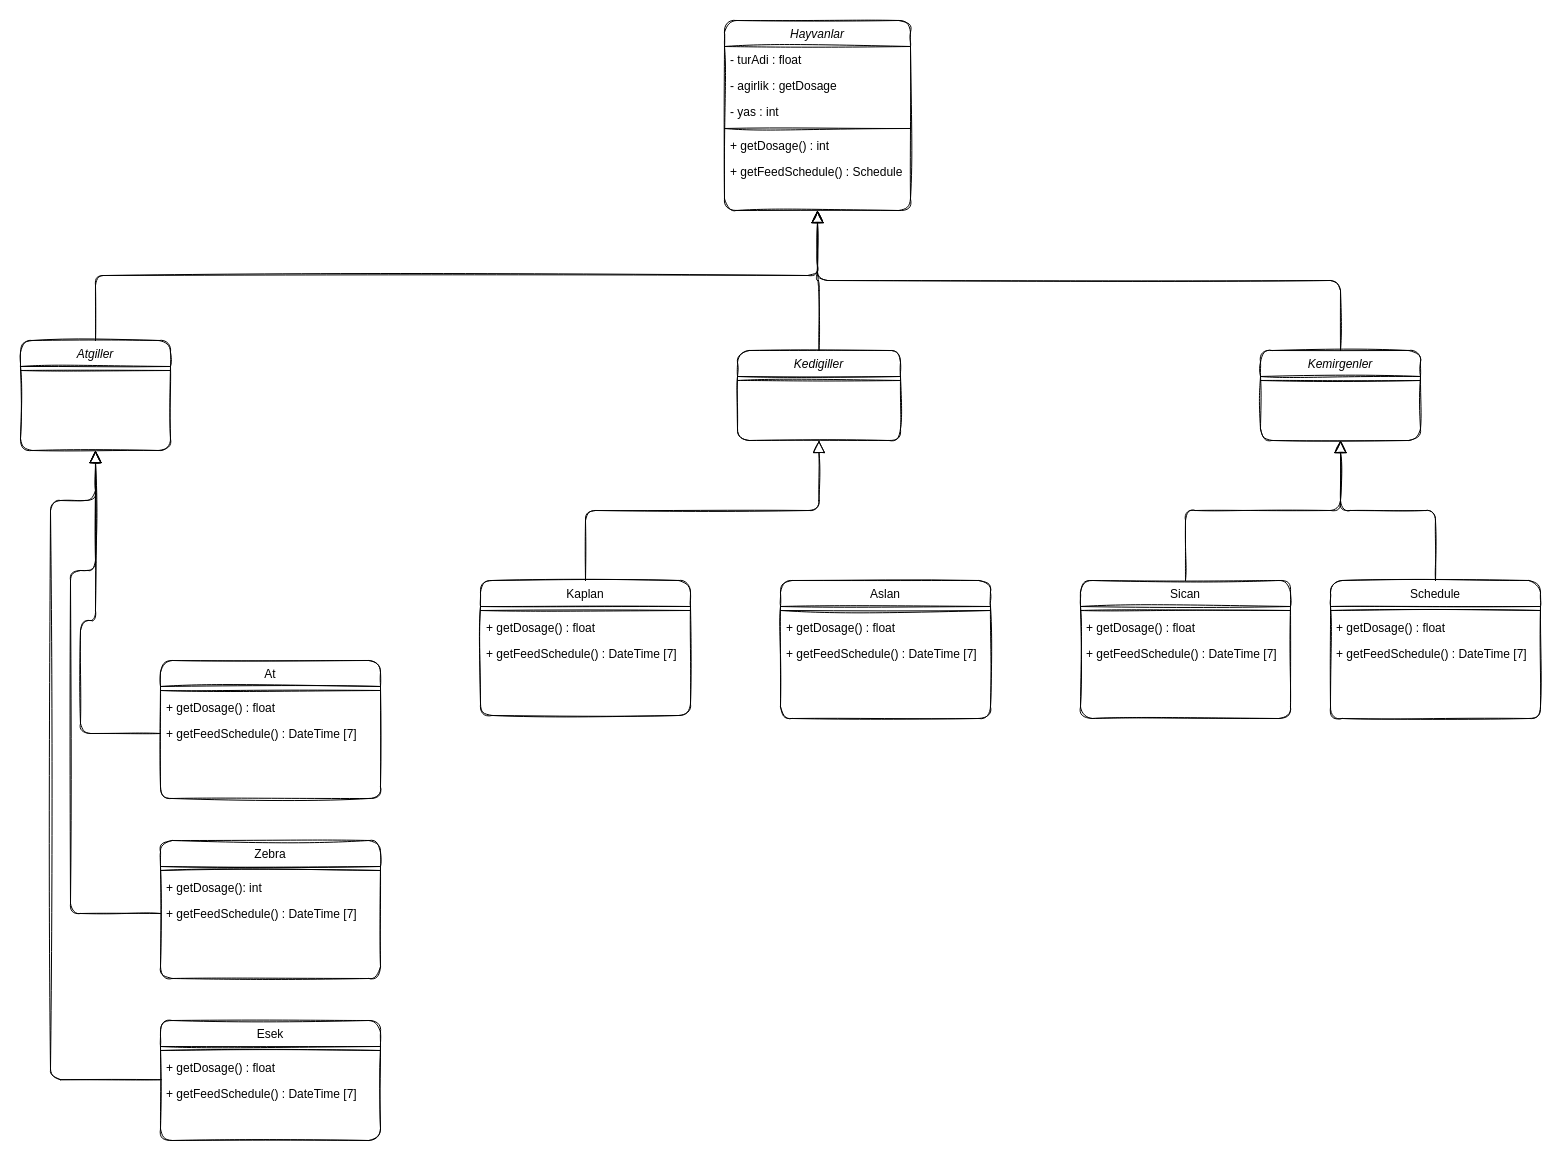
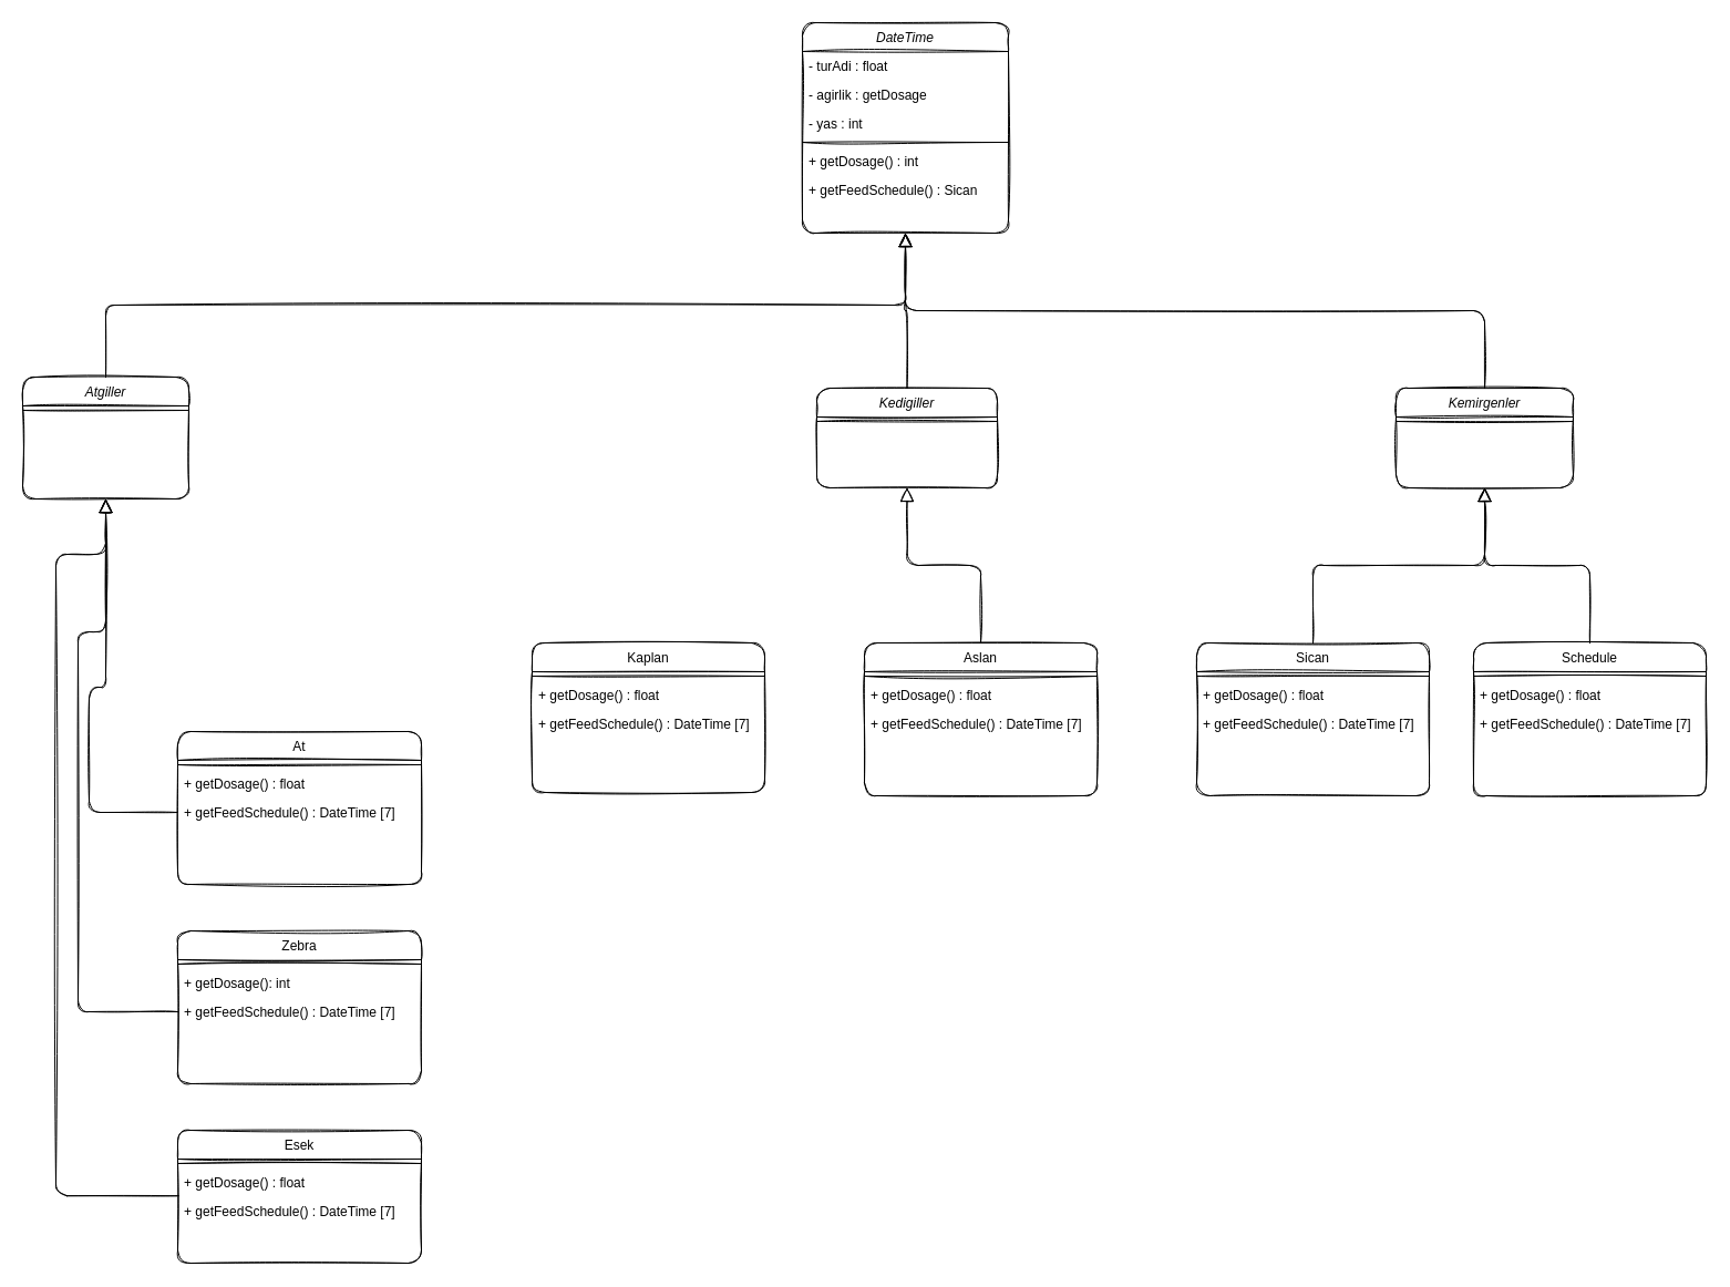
- <mxCell id="2" value="Hayvanlar" style="swimlane;fontStyle=2;align=center;verticalAlign=top;childLayout=stackLayout;horizontal=1;startSize=26;horizontalStack=0;resizeParent=1;resizeLast=0;collapsible=1;marginBottom=0;rounded=1;shadow=0;strokeWidth=1;sketch=1;" parent="1" vertex="1"><mxGeometry x="724" y="20" width="186" height="190" as="geometry"><mxRectangle x="230" y="140" width="160" height="26" as="alternateBounds" /></mxGeometry></mxCell>
+ <mxCell id="2" value="DateTime" style="swimlane;fontStyle=2;align=center;verticalAlign=top;childLayout=stackLayout;horizontal=1;startSize=26;horizontalStack=0;resizeParent=1;resizeLast=0;collapsible=1;marginBottom=0;rounded=1;shadow=0;strokeWidth=1;sketch=1;" parent="1" vertex="1"><mxGeometry x="724" y="20" width="186" height="190" as="geometry"><mxRectangle x="230" y="140" width="160" height="26" as="alternateBounds" /></mxGeometry></mxCell>
- <mxCell id="8" value="+ getFeedSchedule() : Schedule" style="text;align=left;verticalAlign=top;spacingLeft=4;spacingRight=4;overflow=hidden;rotatable=0;points=[[0,0.5],[1,0.5]];portConstraint=eastwest;rounded=1;sketch=1;" vertex="1" parent="2"><mxGeometry y="138" width="186" height="24" as="geometry" /></mxCell>
+ <mxCell id="8" value="+ getFeedSchedule() : Sican" style="text;align=left;verticalAlign=top;spacingLeft=4;spacingRight=4;overflow=hidden;rotatable=0;points=[[0,0.5],[1,0.5]];portConstraint=eastwest;rounded=1;sketch=1;" vertex="1" parent="2"><mxGeometry y="138" width="186" height="24" as="geometry" /></mxCell>
- <mxCell id="43" value="" style="endArrow=block;endSize=10;endFill=0;shadow=0;strokeWidth=1;rounded=1;edgeStyle=elbowEdgeStyle;elbow=vertical;exitX=0.5;exitY=0;exitDx=0;exitDy=0;sketch=1;entryX=0.5;entryY=1;entryDx=0;entryDy=0;" edge="1" parent="1" source="26" target="12"><mxGeometry width="160" relative="1" as="geometry"><mxPoint x="933" y="600" as="sourcePoint" /><mxPoint x="770" y="440" as="targetPoint" /></mxGeometry></mxCell>
+ <mxCell id="42" value="" style="endArrow=block;endSize=10;endFill=0;shadow=0;strokeWidth=1;rounded=1;edgeStyle=elbowEdgeStyle;elbow=vertical;exitX=0.5;exitY=0;exitDx=0;exitDy=0;sketch=1;entryX=0.5;entryY=1;entryDx=0;entryDy=0;" edge="1" parent="1" source="30" target="12"><mxGeometry width="160" relative="1" as="geometry"><mxPoint x="1340" y="470" as="sourcePoint" /><mxPoint x="790" y="470" as="targetPoint" /></mxGeometry></mxCell>
